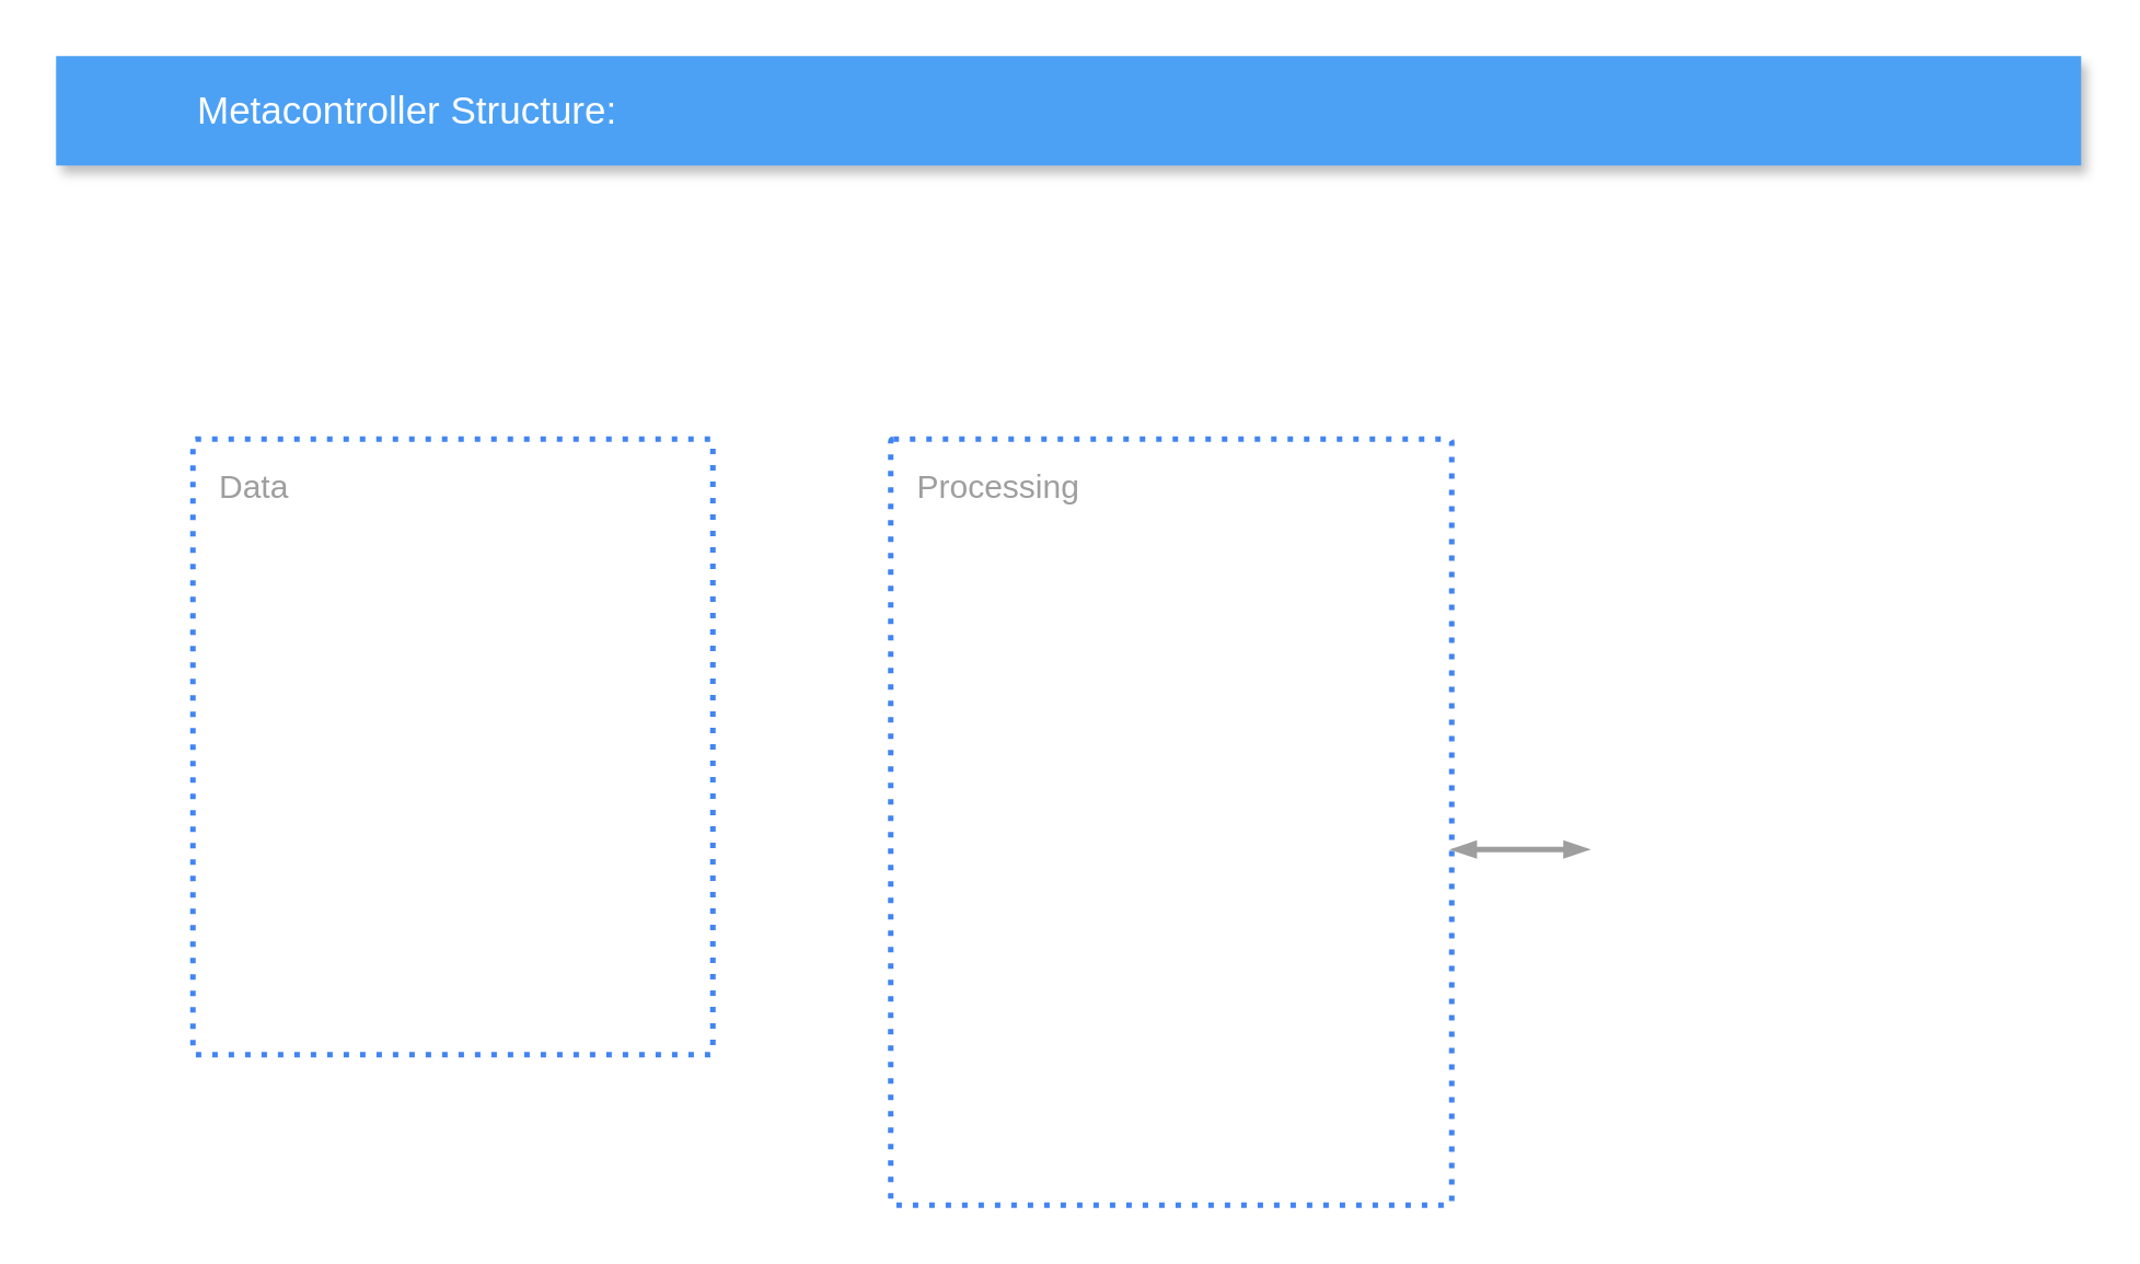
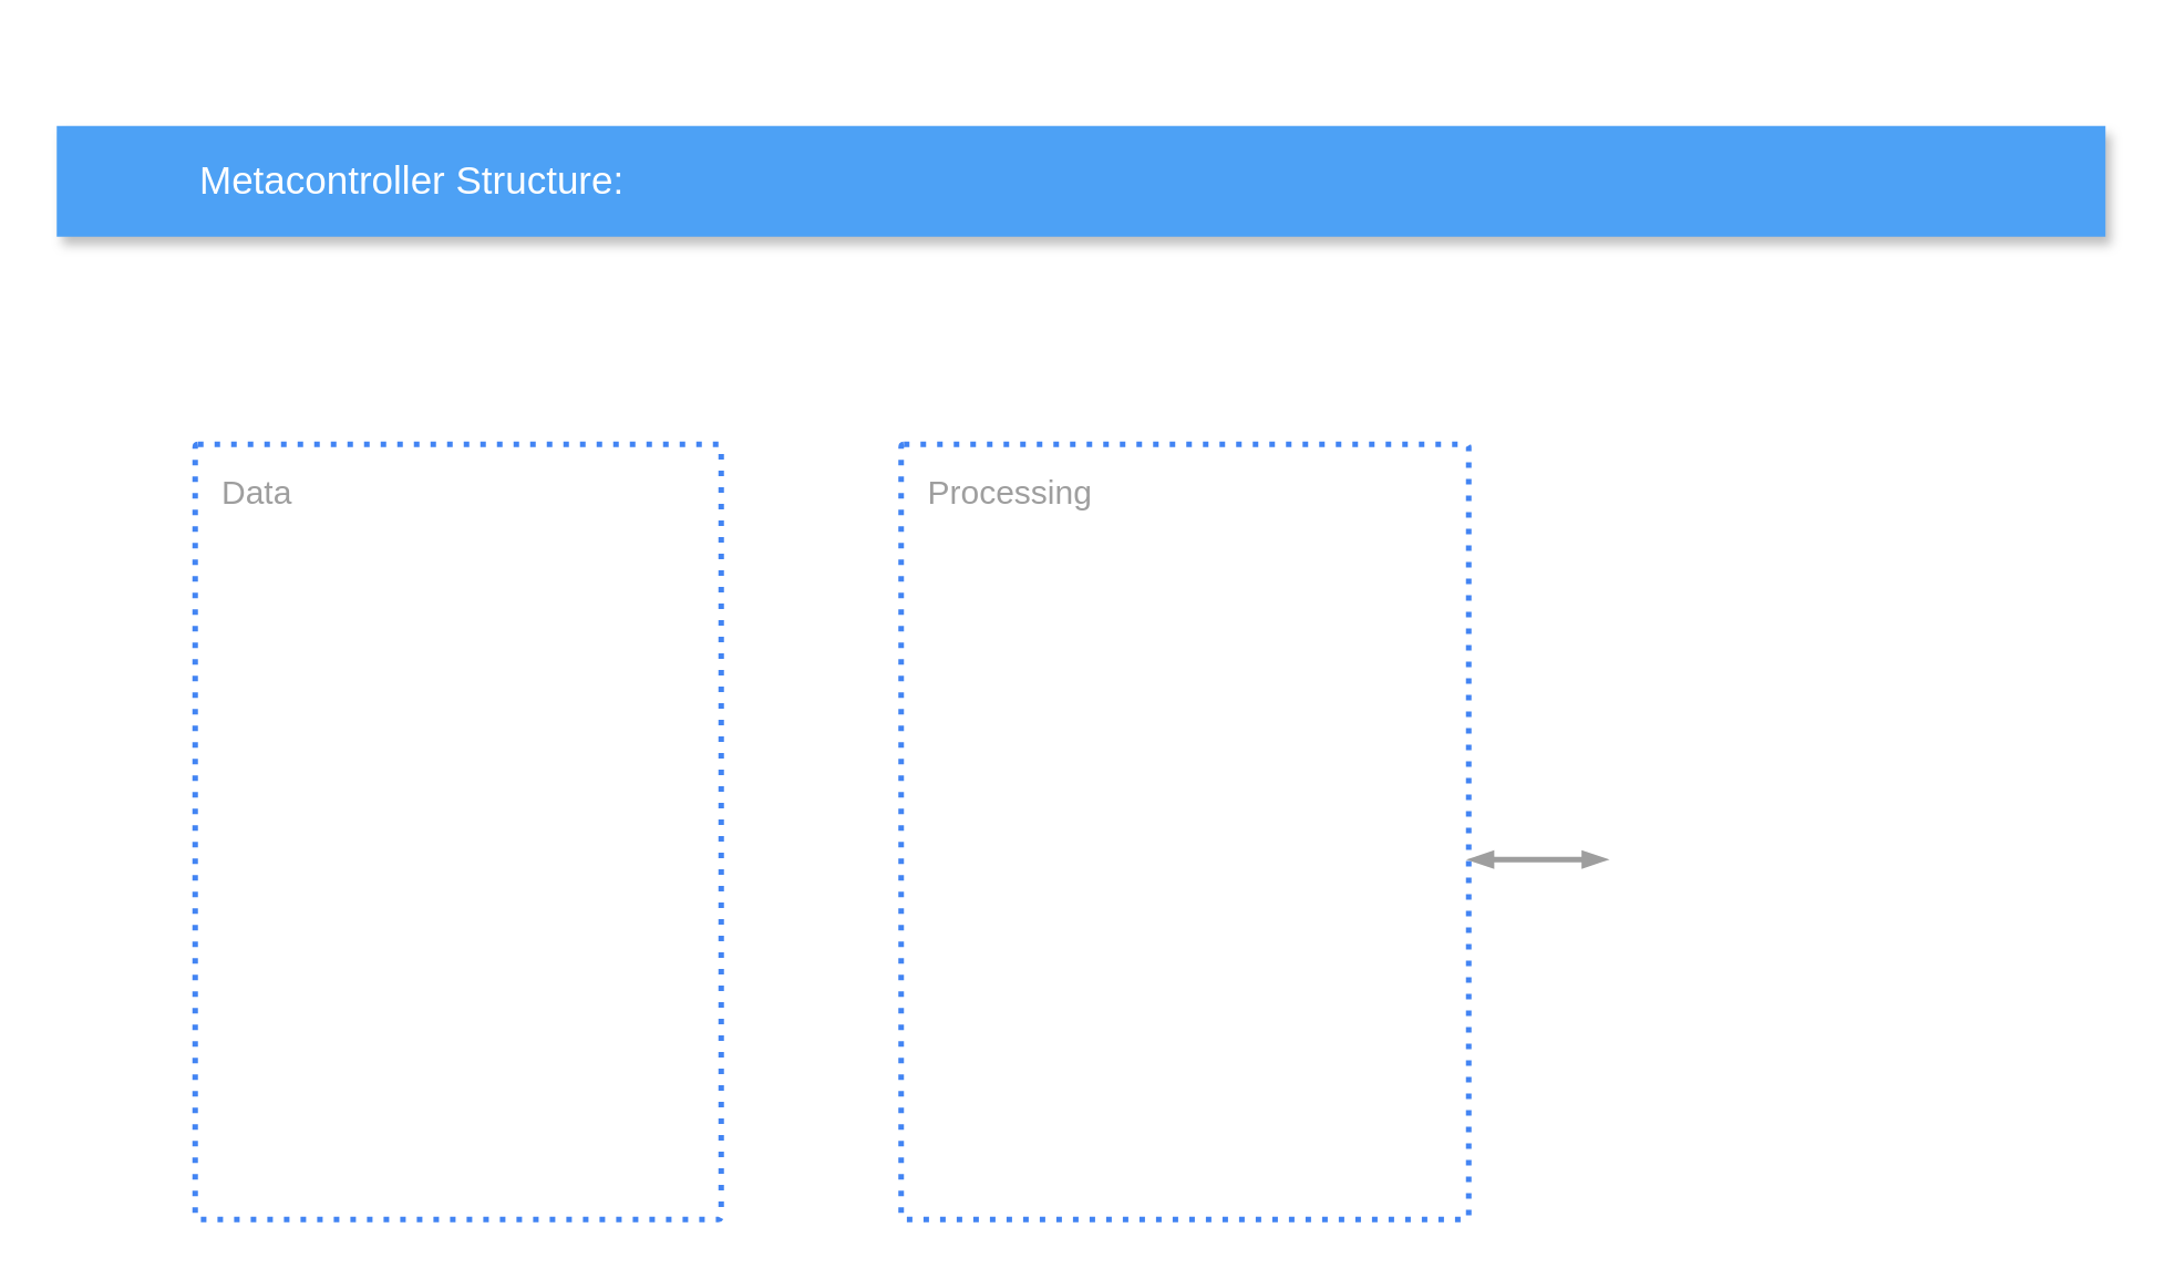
- <mxCell id="4" value="Metacontroller Structure: " style="fillColor=#4DA1F5;strokeColor=none;shadow=1;gradientColor=none;fontSize=14;align=left;spacingLeft=50;fontColor=#ffffff;html=1;" parent="1" vertex="1"><mxGeometry x="20" y="20" width="740" height="40" as="geometry" /></mxCell>
+ <mxCell id="4" value="Metacontroller Structure: " style="fillColor=#4DA1F5;strokeColor=none;shadow=1;gradientColor=none;fontSize=14;align=left;spacingLeft=50;fontColor=#ffffff;html=1;" parent="1" vertex="1"><mxGeometry x="20" y="45" width="740" height="40" as="geometry" /></mxCell>
- <mxCell id="3" value="Data" style="rounded=1;absoluteArcSize=1;arcSize=2;html=1;strokeColor=#4284F3;gradientColor=none;shadow=0;dashed=1;fontSize=12;fontColor=#9E9E9E;align=left;verticalAlign=top;spacing=10;spacingTop=-4;fillColor=none;dashPattern=1 2;strokeWidth=2;" parent="1" vertex="1"><mxGeometry x="70" y="160" width="190" height="225" as="geometry" /></mxCell>
+ <mxCell id="3" value="Data" style="rounded=1;absoluteArcSize=1;arcSize=2;html=1;strokeColor=#4284F3;gradientColor=none;shadow=0;dashed=1;fontSize=12;fontColor=#9E9E9E;align=left;verticalAlign=top;spacing=10;spacingTop=-4;fillColor=none;dashPattern=1 2;strokeWidth=2;" parent="1" vertex="1"><mxGeometry x="70" y="160" width="190" height="280" as="geometry" /></mxCell>
